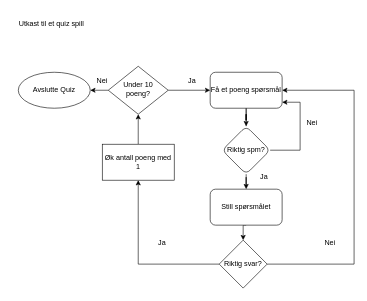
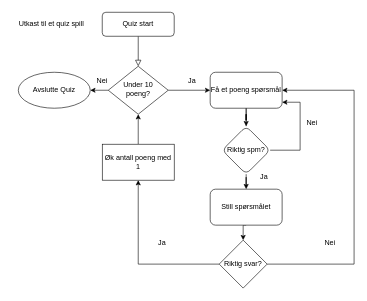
+ <mxCell id="3" value="Quiz start" style="rounded=1;whiteSpace=wrap;html=1;fontSize=12;glass=0;strokeWidth=1;shadow=0;" parent="1" vertex="1"><mxGeometry x="170" y="20" width="120" height="40" as="geometry" /></mxCell>
+ <mxCell id="2" value="" style="rounded=0;html=1;jettySize=auto;orthogonalLoop=1;fontSize=11;endArrow=block;endFill=0;endSize=8;strokeWidth=1;shadow=0;labelBackgroundColor=none;edgeStyle=orthogonalEdgeStyle;" parent="1" source="3" target="6" edge="1"><mxGeometry relative="1" as="geometry" /></mxCell>
